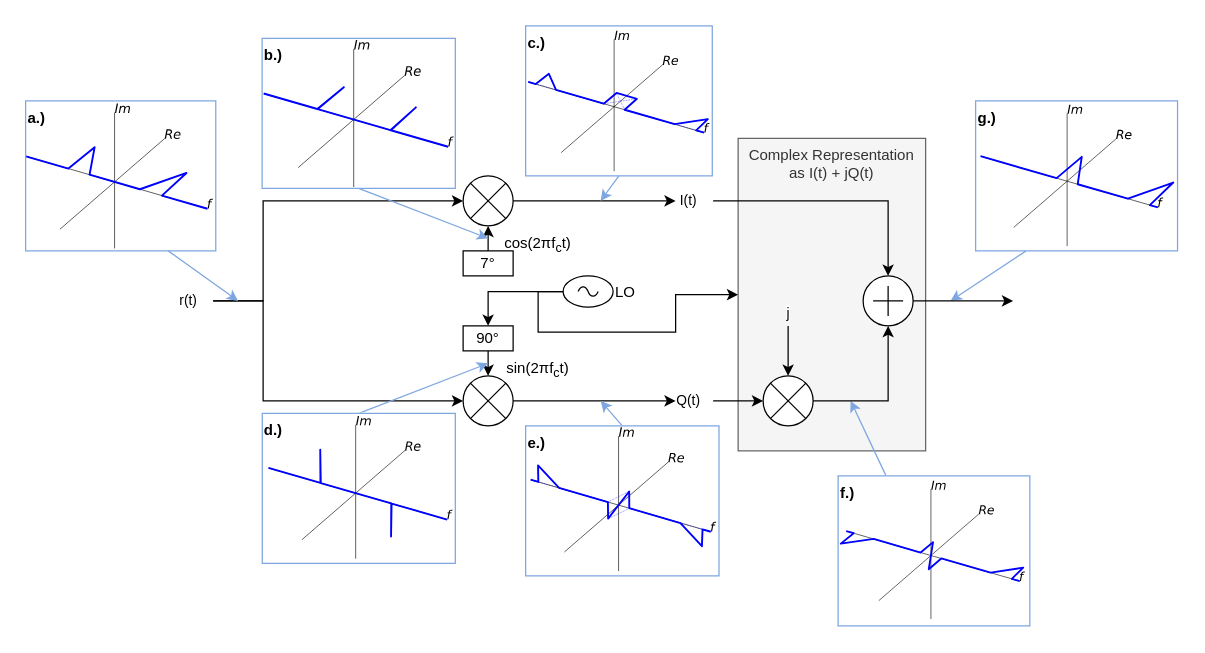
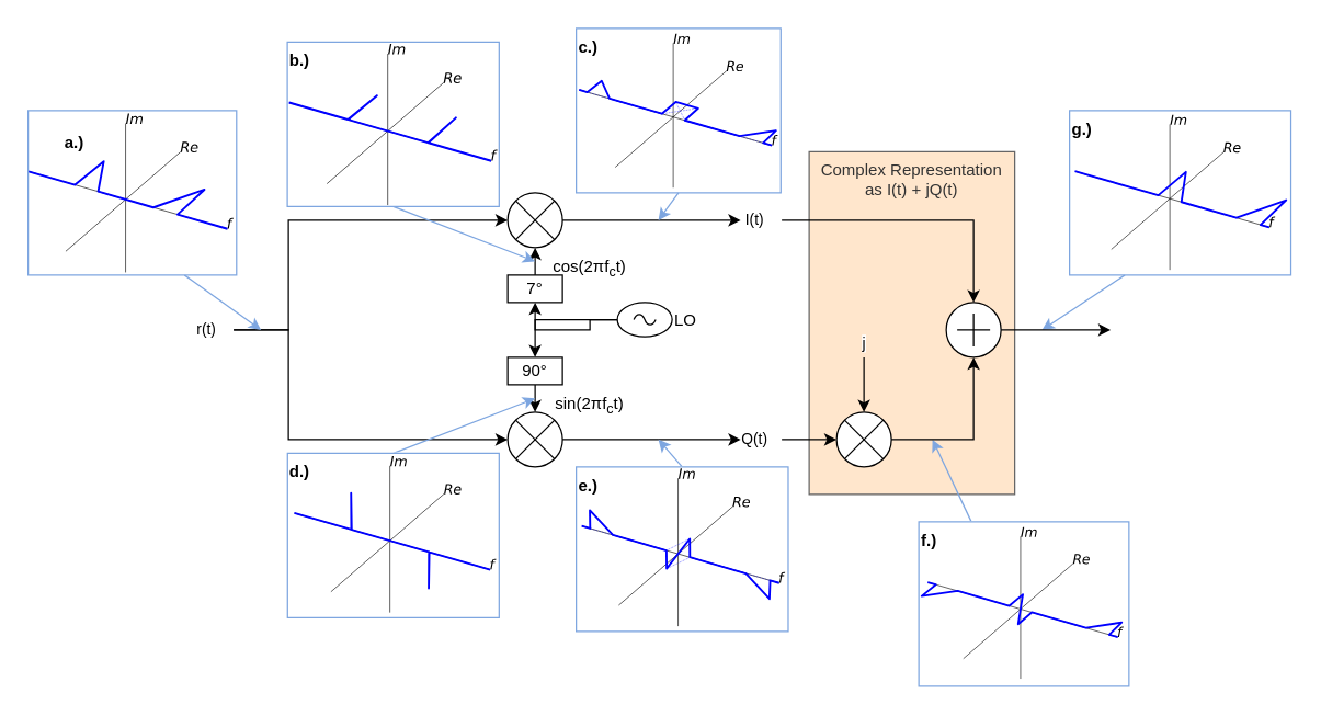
- <mxCell id="39" value="a.)" style="text;html=1;align=left;verticalAlign=top;resizable=0;points=[];autosize=1;strokeColor=none;fillColor=none;fontStyle=1" vertex="1" parent="1"><mxGeometry x="20" y="80" width="40" height="30" as="geometry" /></mxCell>
+ <mxCell id="39" value="a.)" style="text;html=1;align=left;verticalAlign=top;resizable=0;points=[];autosize=1;strokeColor=none;fillColor=none;fontStyle=1" vertex="1" parent="1"><mxGeometry x="45" y="90" width="40" height="30" as="geometry" /></mxCell>
- <mxCell id="2" value="Complex Representation as I(t) + jQ(t)" style="rounded=0;whiteSpace=wrap;html=1;fillColor=#f5f5f5;fontColor=#333333;strokeColor=#666666;verticalAlign=top;" parent="1" vertex="1"><mxGeometry x="590" y="110" width="150" height="250" as="geometry" /></mxCell>
+ <mxCell id="2" value="Complex Representation as I(t) + jQ(t)" style="rounded=0;whiteSpace=wrap;html=1;fillColor=#ffe6cc;fontColor=#333333;strokeColor=#666666;verticalAlign=top;" parent="1" vertex="1"><mxGeometry x="590" y="110" width="150" height="250" as="geometry" /></mxCell>
- <mxCell id="11" style="edgeStyle=orthogonalEdgeStyle;rounded=0;orthogonalLoop=1;jettySize=auto;html=1;exitX=0;exitY=0.5;exitDx=0;exitDy=0;exitPerimeter=0;" parent="1" source="13" target="2" edge="1"><mxGeometry relative="1" as="geometry" /></mxCell>
+ <mxCell id="11" style="edgeStyle=orthogonalEdgeStyle;rounded=0;orthogonalLoop=1;jettySize=auto;html=1;exitX=0;exitY=0.5;exitDx=0;exitDy=0;exitPerimeter=0;entryX=0.5;entryY=1;entryDx=0;entryDy=0;" parent="1" source="13" target="8" edge="1"><mxGeometry relative="1" as="geometry" /></mxCell>
